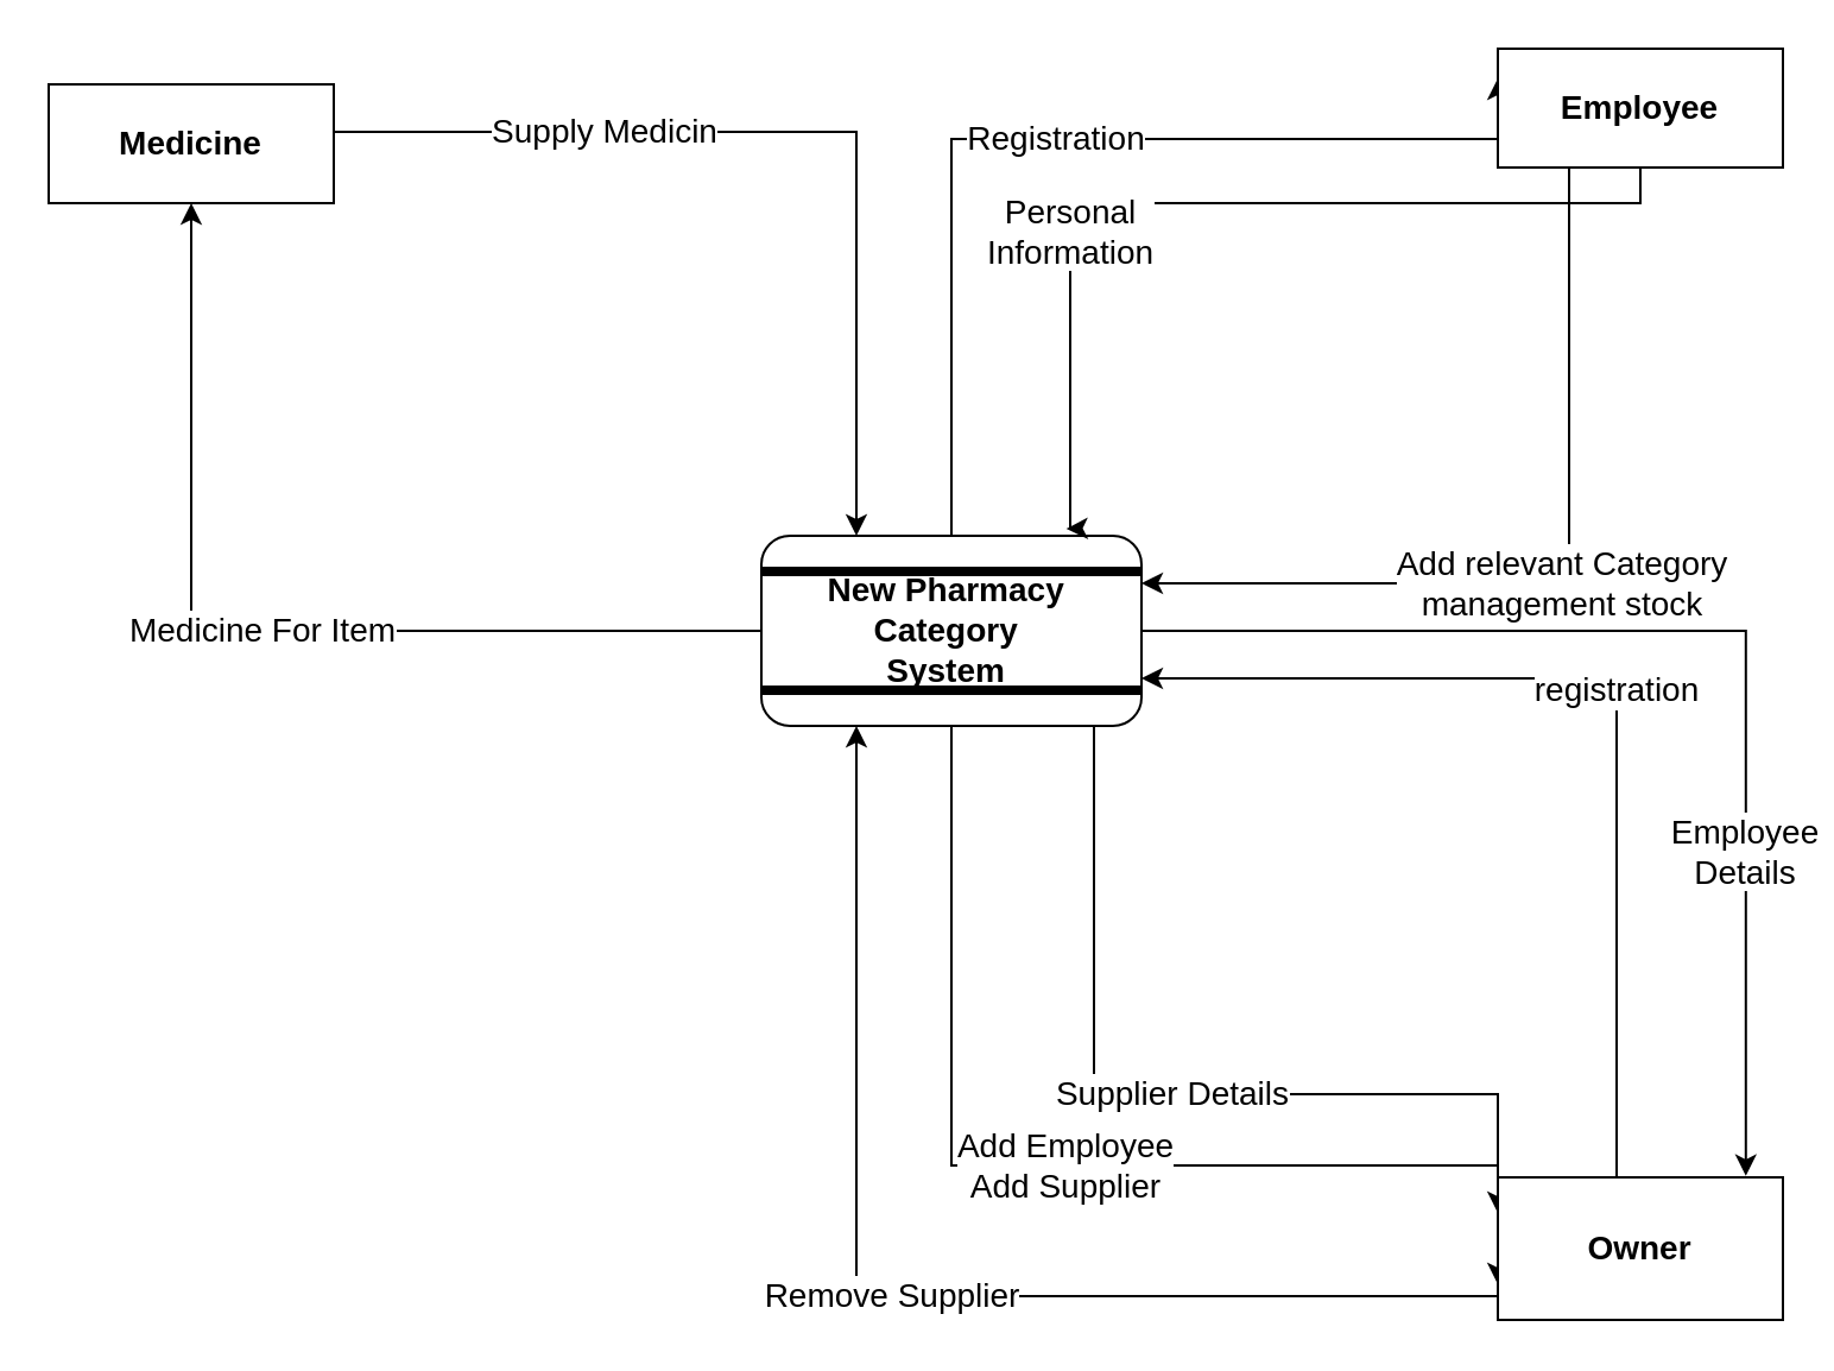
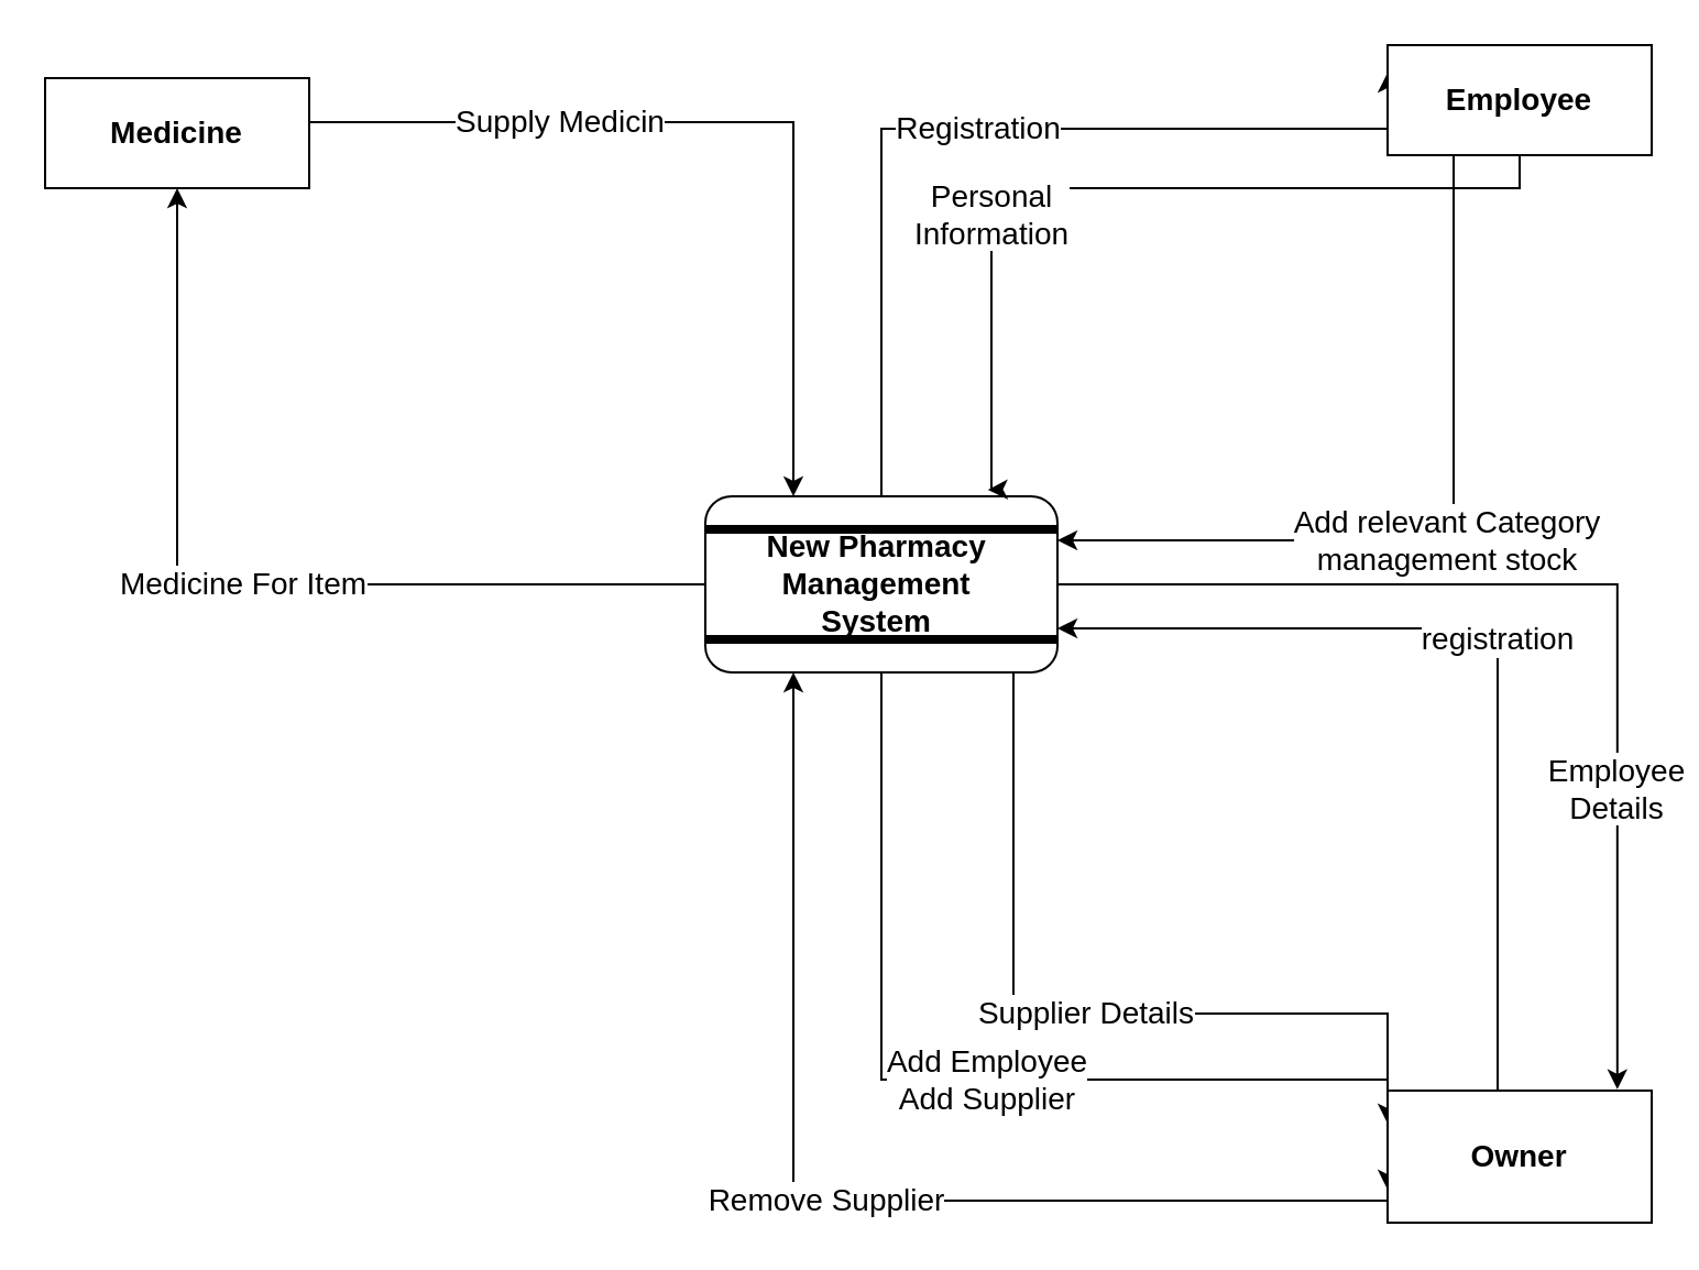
- <mxCell id="7" value="New Pharmacy&amp;nbsp;&lt;br style=&quot;font-size: 14px;&quot;&gt;Category&amp;nbsp;&lt;br style=&quot;font-size: 14px;&quot;&gt;System&amp;nbsp;" style="rounded=1;whiteSpace=wrap;html=1;fontSize=14;fontStyle=1" vertex="1" parent="1"><mxGeometry x="320" y="225" width="160" height="80" as="geometry" /></mxCell>
+ <mxCell id="7" value="New Pharmacy&amp;nbsp;&lt;br style=&quot;font-size: 14px;&quot;&gt;Management&amp;nbsp;&lt;br style=&quot;font-size: 14px;&quot;&gt;System&amp;nbsp;" style="rounded=1;whiteSpace=wrap;html=1;fontSize=14;fontStyle=1" vertex="1" parent="1"><mxGeometry x="320" y="225" width="160" height="80" as="geometry" /></mxCell>
